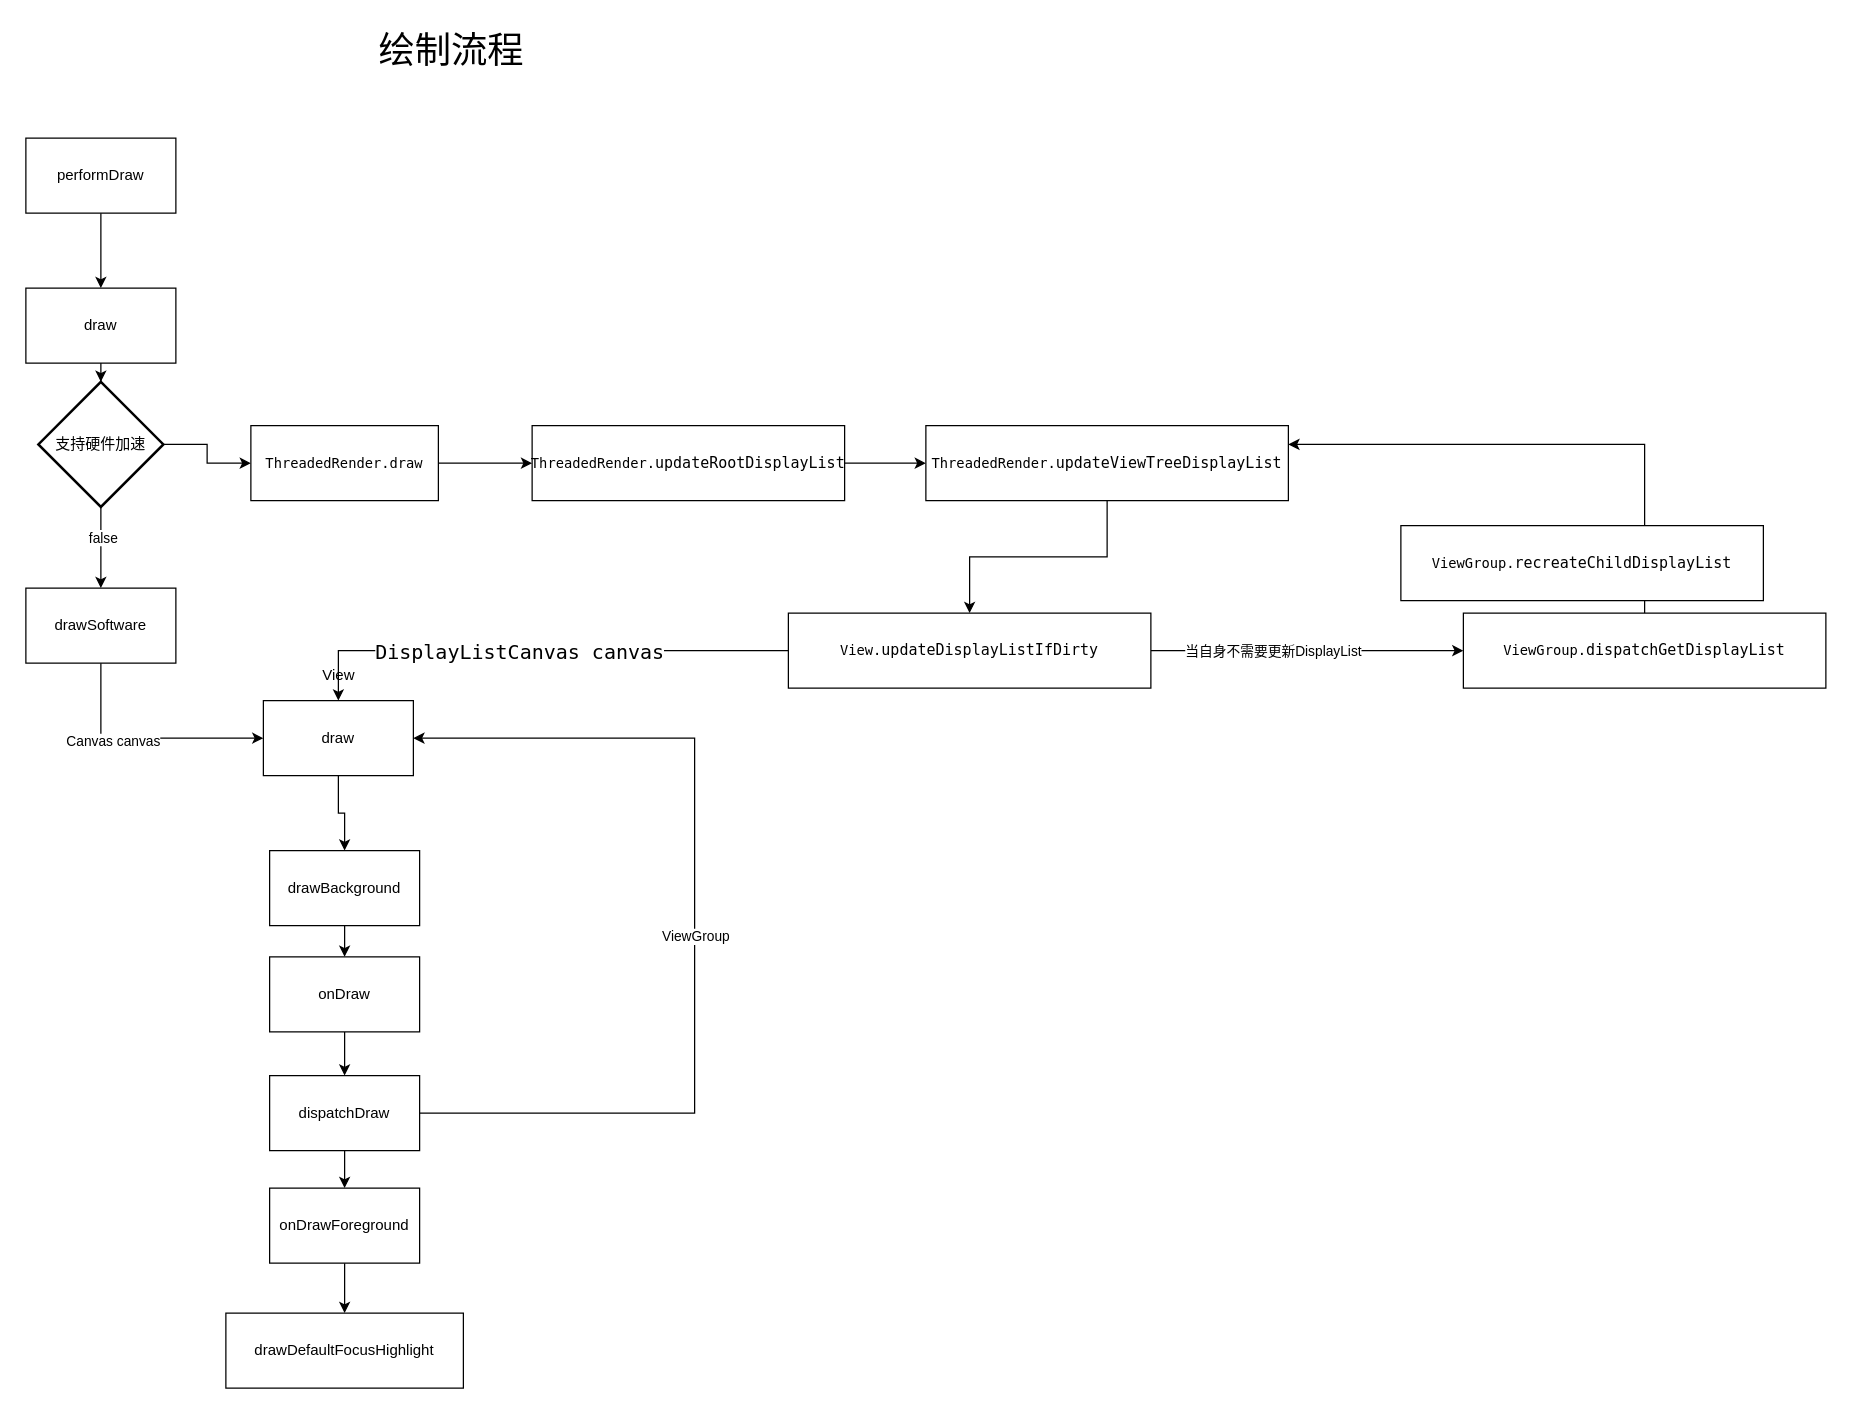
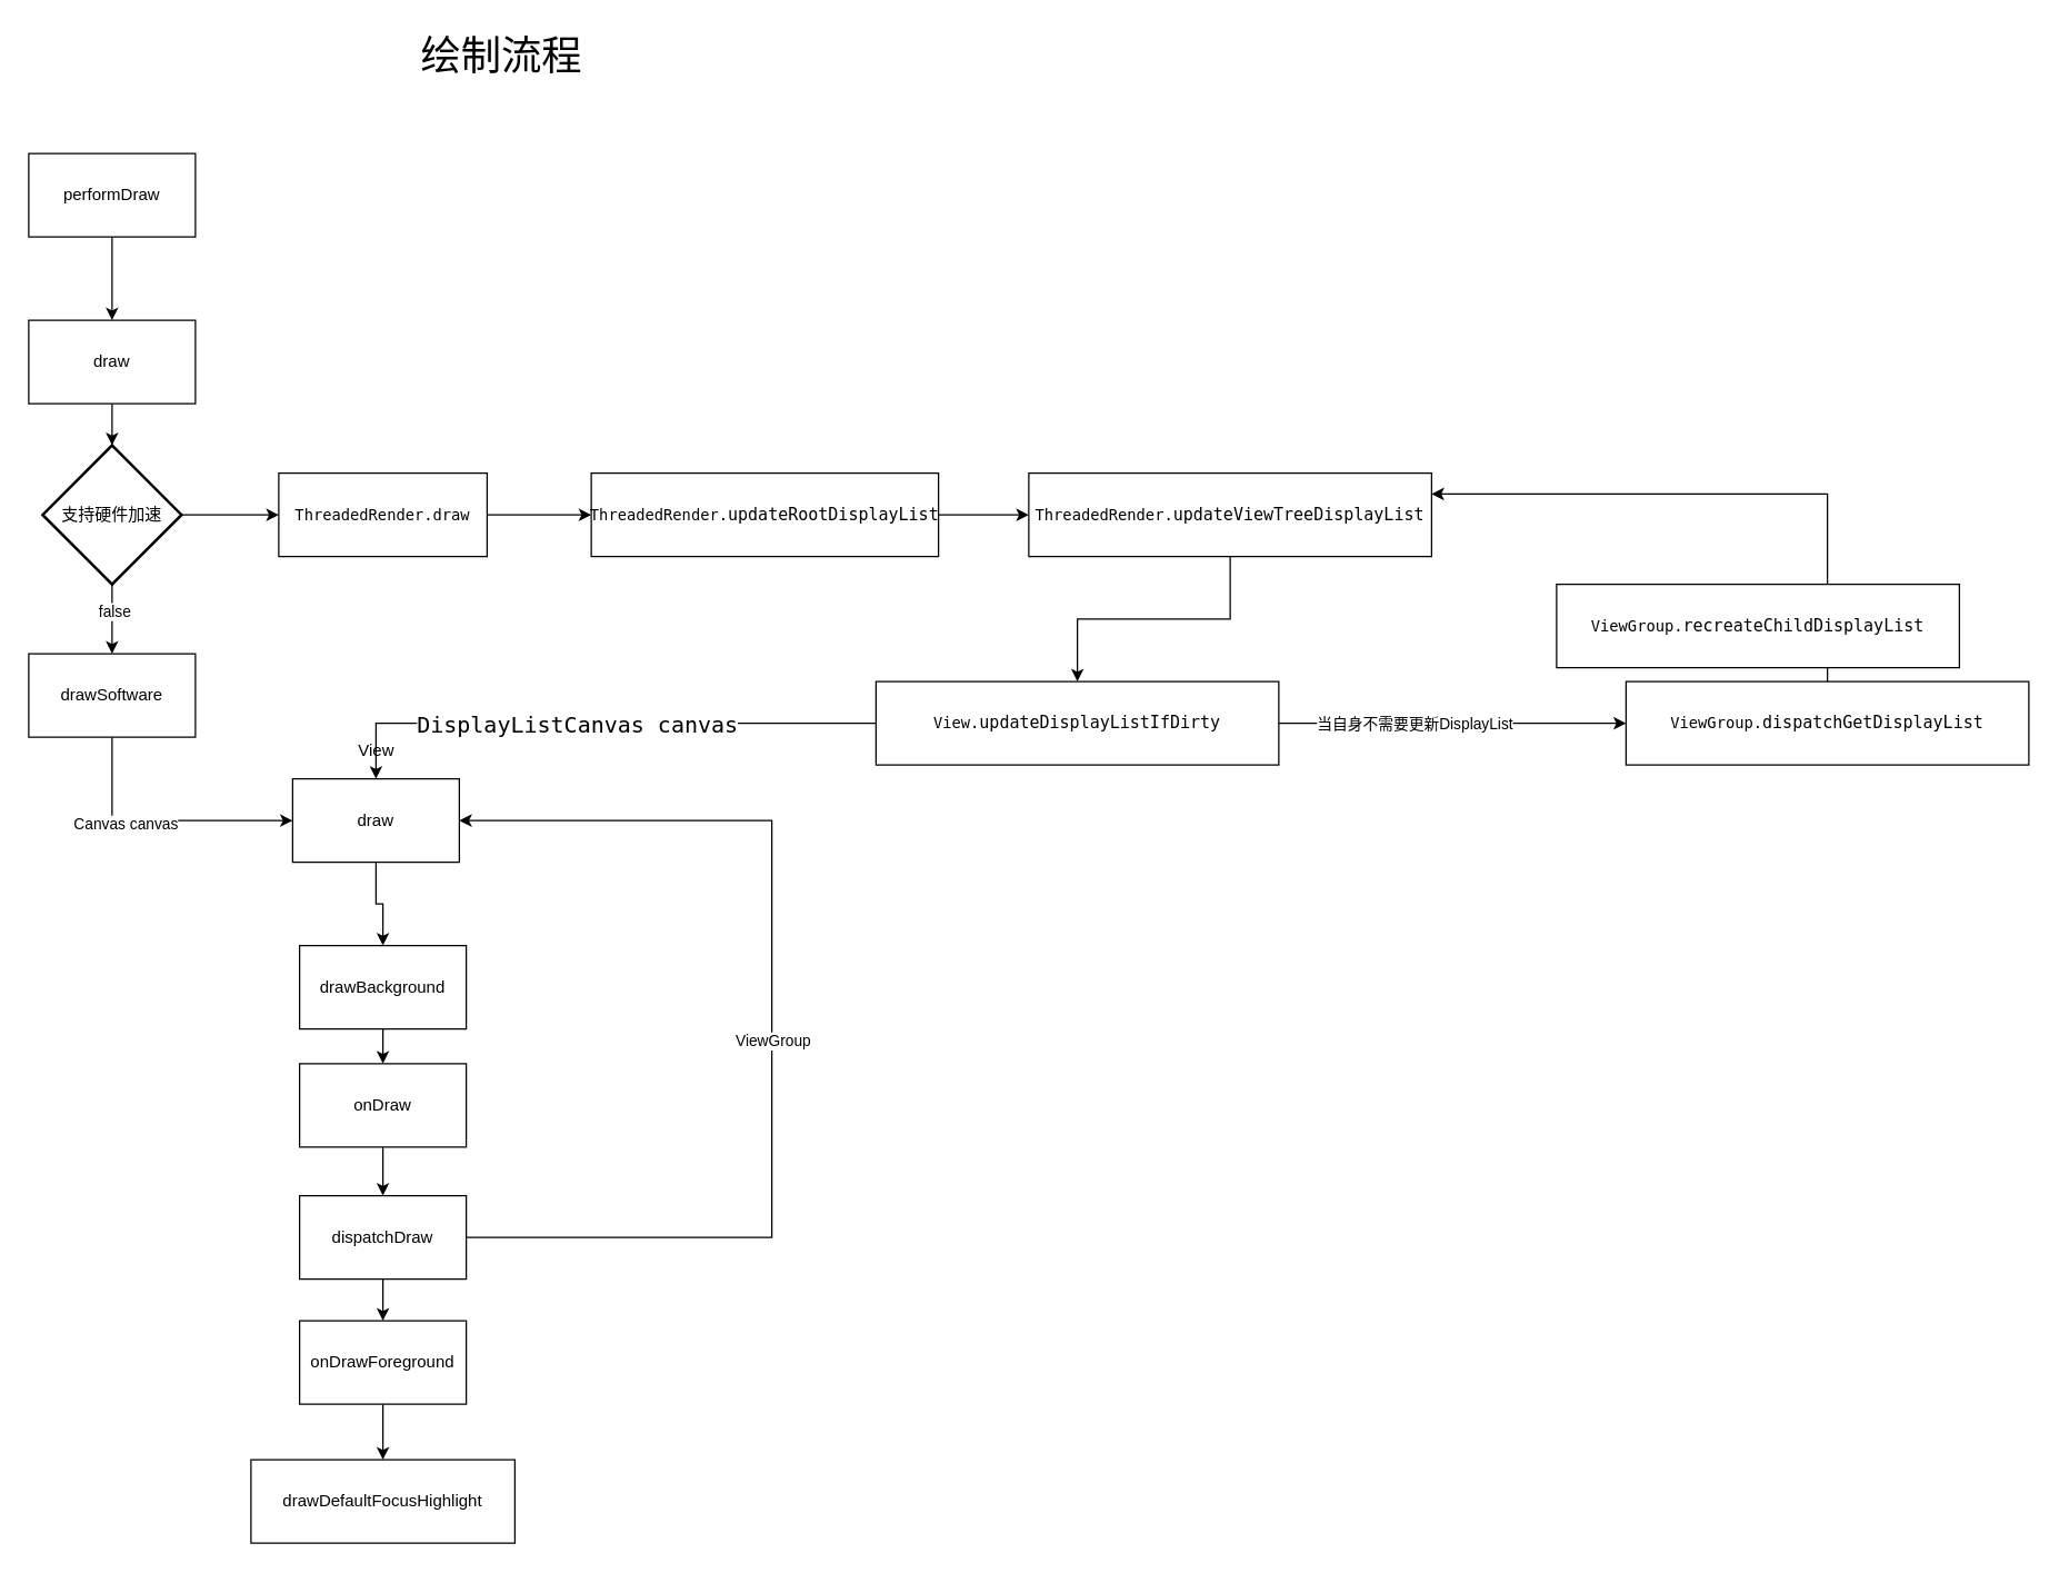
- <mxCell id="27" value="支持硬件加速" style="strokeWidth=2;html=1;shape=mxgraph.flowchart.decision;whiteSpace=wrap;" vertex="1" parent="1"><mxGeometry x="30" y="305" width="100" height="100" as="geometry" /></mxCell>
+ <mxCell id="27" value="支持硬件加速" style="strokeWidth=2;html=1;shape=mxgraph.flowchart.decision;whiteSpace=wrap;" vertex="1" parent="1"><mxGeometry x="30" y="320" width="100" height="100" as="geometry" /></mxCell>
